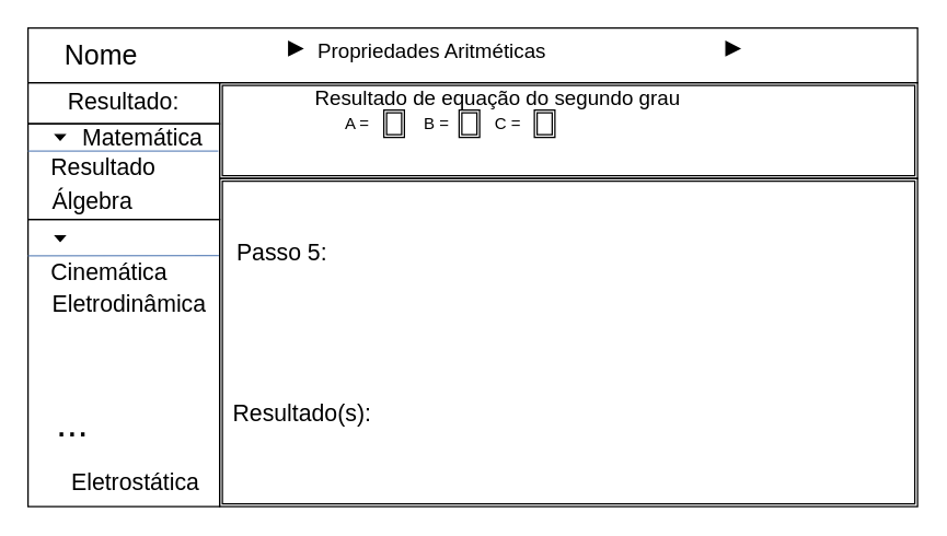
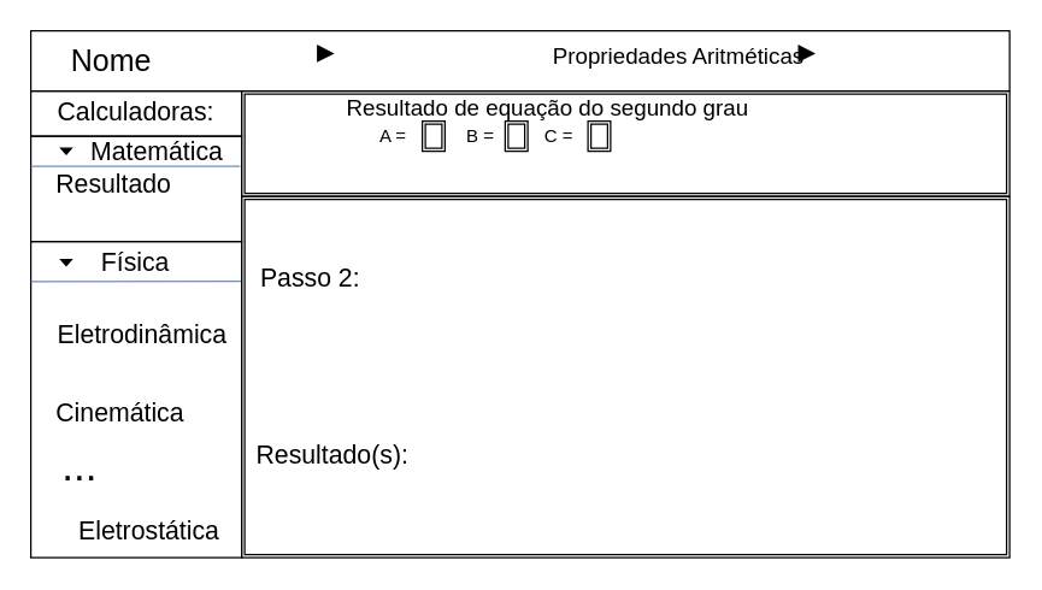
- <mxCell id="30" value="Propriedades Aritméticas" style="text;html=1;resizable=0;points=[];autosize=1;align=left;verticalAlign=top;spacingTop=-4;fontSize=15;" parent="1" vertex="1"><mxGeometry x="230" y="25" width="150" height="20" as="geometry" /></mxCell>
+ <mxCell id="30" value="Propriedades Aritméticas" style="text;html=1;resizable=0;points=[];autosize=1;align=left;verticalAlign=top;spacingTop=-4;fontSize=15;" parent="1" vertex="1"><mxGeometry x="365" y="25" width="150" height="20" as="geometry" /></mxCell>
- <mxCell id="26" value="&lt;font style=&quot;font-size: 17px&quot;&gt;Resultado:&lt;/font&gt;" style="rounded=0;whiteSpace=wrap;html=1;fillColor=none;" parent="1" vertex="1"><mxGeometry x="20" y="60" width="140" height="30" as="geometry" /></mxCell>
+ <mxCell id="26" value="&lt;font style=&quot;font-size: 17px&quot;&gt;Calculadoras:&lt;/font&gt;" style="rounded=0;whiteSpace=wrap;html=1;fillColor=none;" parent="1" vertex="1"><mxGeometry x="20" y="60" width="140" height="30" as="geometry" /></mxCell>
- <mxCell id="10" value="&lt;font style=&quot;font-size: 17px&quot;&gt;Álgebra&lt;/font&gt;" style="text;html=1;resizable=0;points=[];autosize=1;align=left;verticalAlign=top;spacingTop=-4;" parent="1" vertex="1"><mxGeometry x="35.5" y="135" width="70" height="20" as="geometry" /></mxCell>
+ <mxCell id="15" value="Física" style="text;html=1;resizable=0;points=[];autosize=1;align=left;verticalAlign=top;spacingTop=-4;fontSize=17;" parent="1" vertex="1"><mxGeometry x="65" y="162" width="50" height="20" as="geometry" /></mxCell>
- <mxCell id="23" value="&lt;font style=&quot;font-size: 17px&quot;&gt;&amp;nbsp;Passo 5:&lt;/font&gt;" style="text;html=1;resizable=0;points=[];autosize=1;align=left;verticalAlign=top;spacingTop=-4;" parent="1" vertex="1"><mxGeometry x="165.5" y="172" width="90" height="20" as="geometry" /></mxCell>
+ <mxCell id="23" value="&lt;font style=&quot;font-size: 17px&quot;&gt;&amp;nbsp;Passo 2:&lt;/font&gt;" style="text;html=1;resizable=0;points=[];autosize=1;align=left;verticalAlign=top;spacingTop=-4;" parent="1" vertex="1"><mxGeometry x="165.5" y="172" width="90" height="20" as="geometry" /></mxCell>
- <mxCell id="16" value="&lt;font style=&quot;font-size: 17px&quot;&gt;Cinemática&lt;/font&gt;" style="text;html=1;resizable=0;points=[];autosize=1;align=left;verticalAlign=top;spacingTop=-4;" parent="1" vertex="1"><mxGeometry x="35" y="187" width="100" height="20" as="geometry" /></mxCell>
+ <mxCell id="16" value="&lt;font style=&quot;font-size: 17px&quot;&gt;Cinemática&lt;/font&gt;" style="text;html=1;resizable=0;points=[];autosize=1;align=left;verticalAlign=top;spacingTop=-4;" parent="1" vertex="1"><mxGeometry x="35" y="262" width="100" height="20" as="geometry" /></mxCell>
